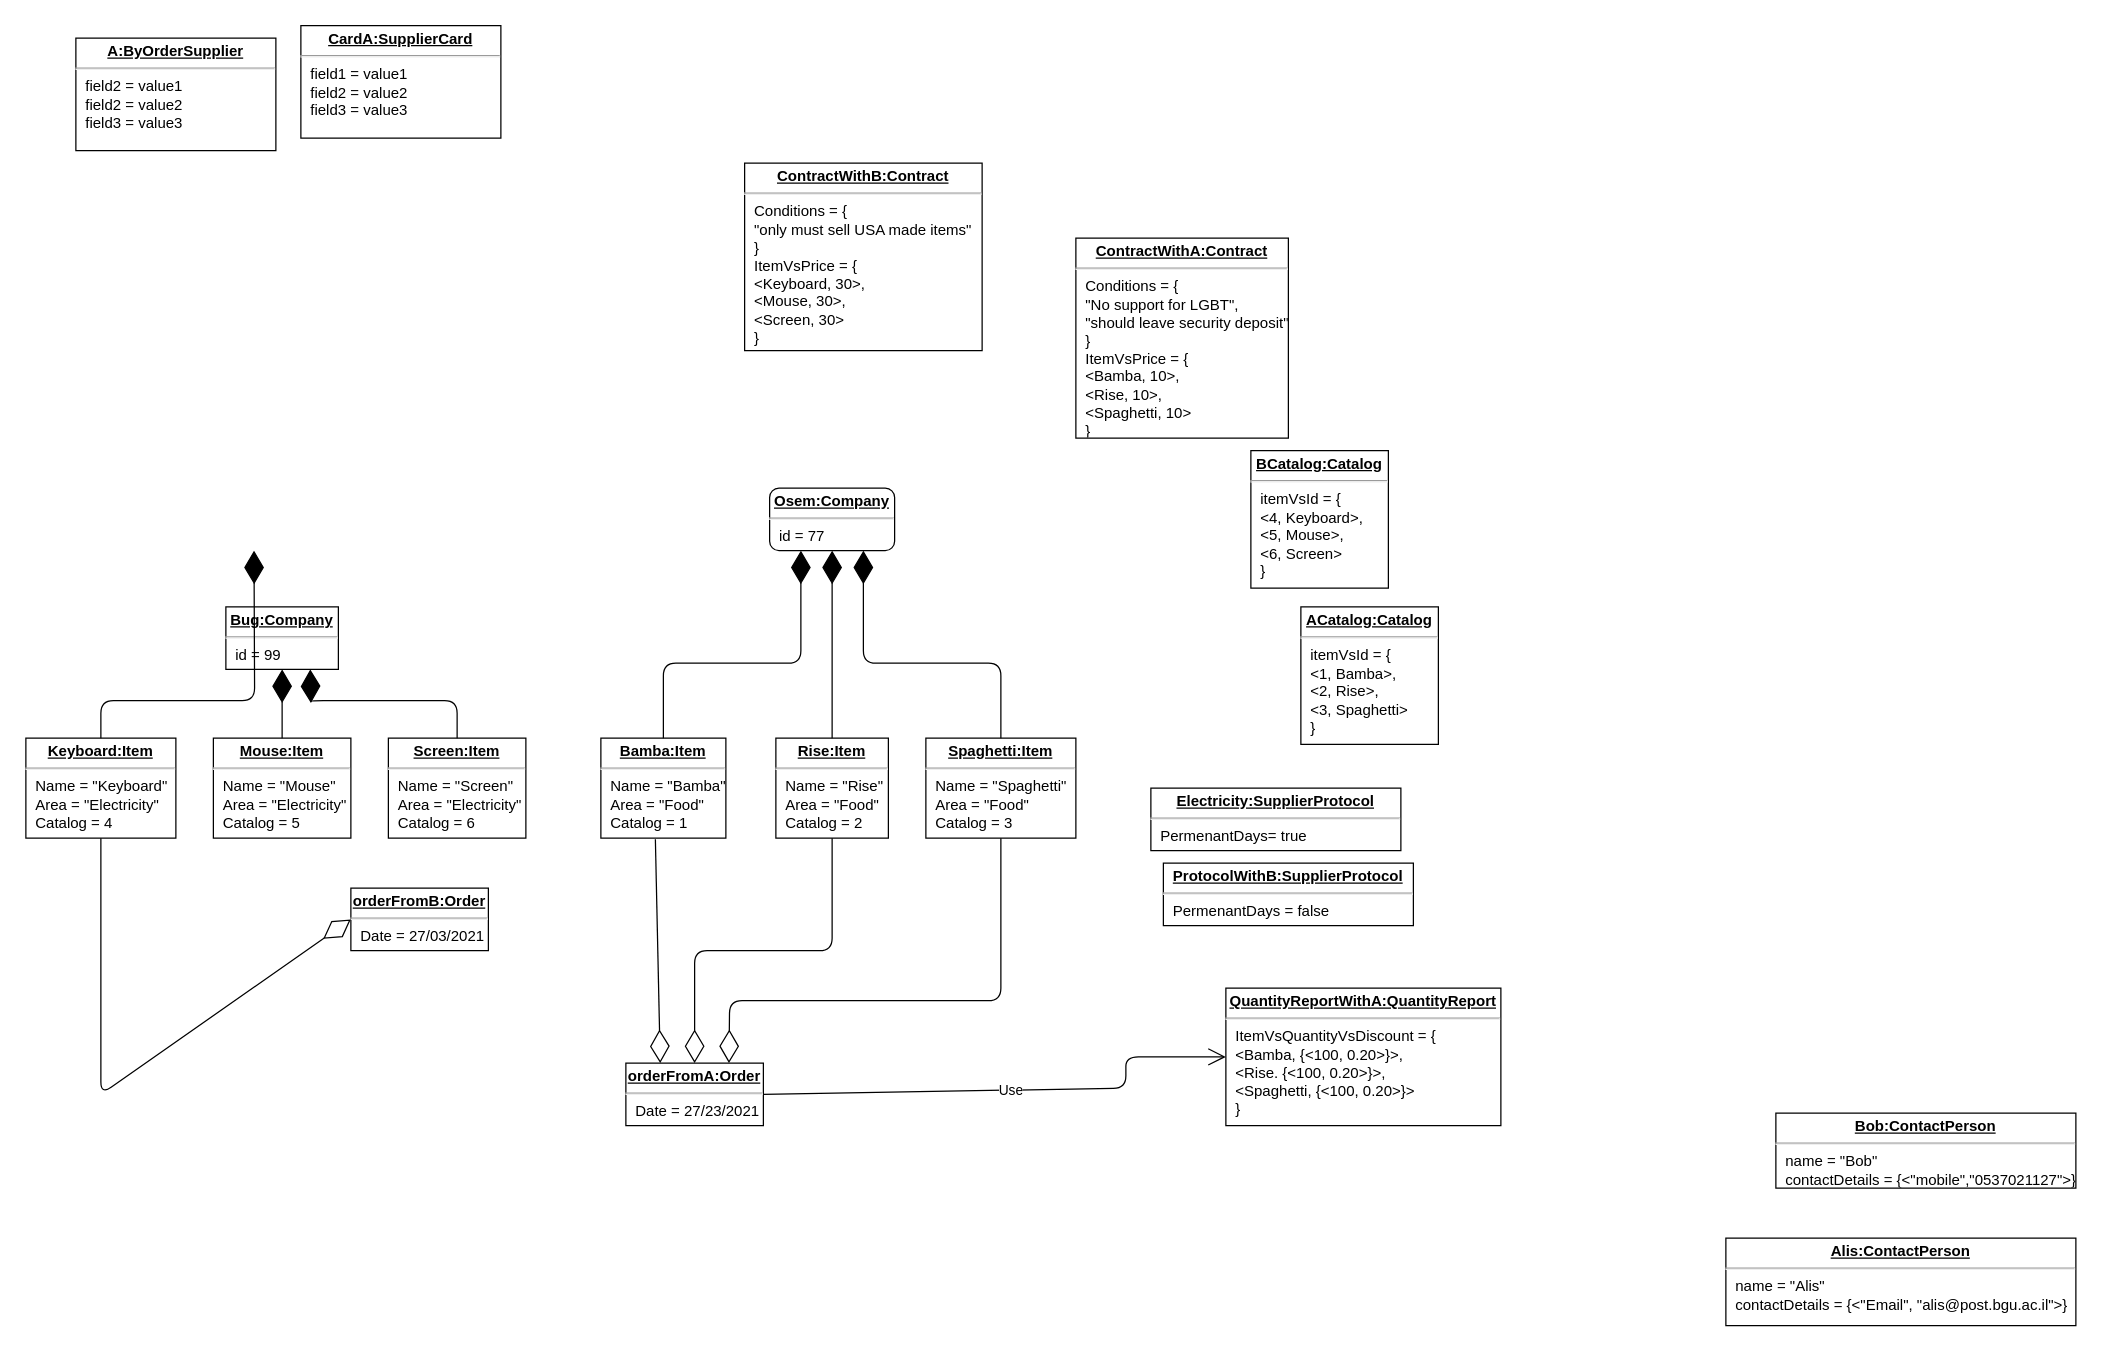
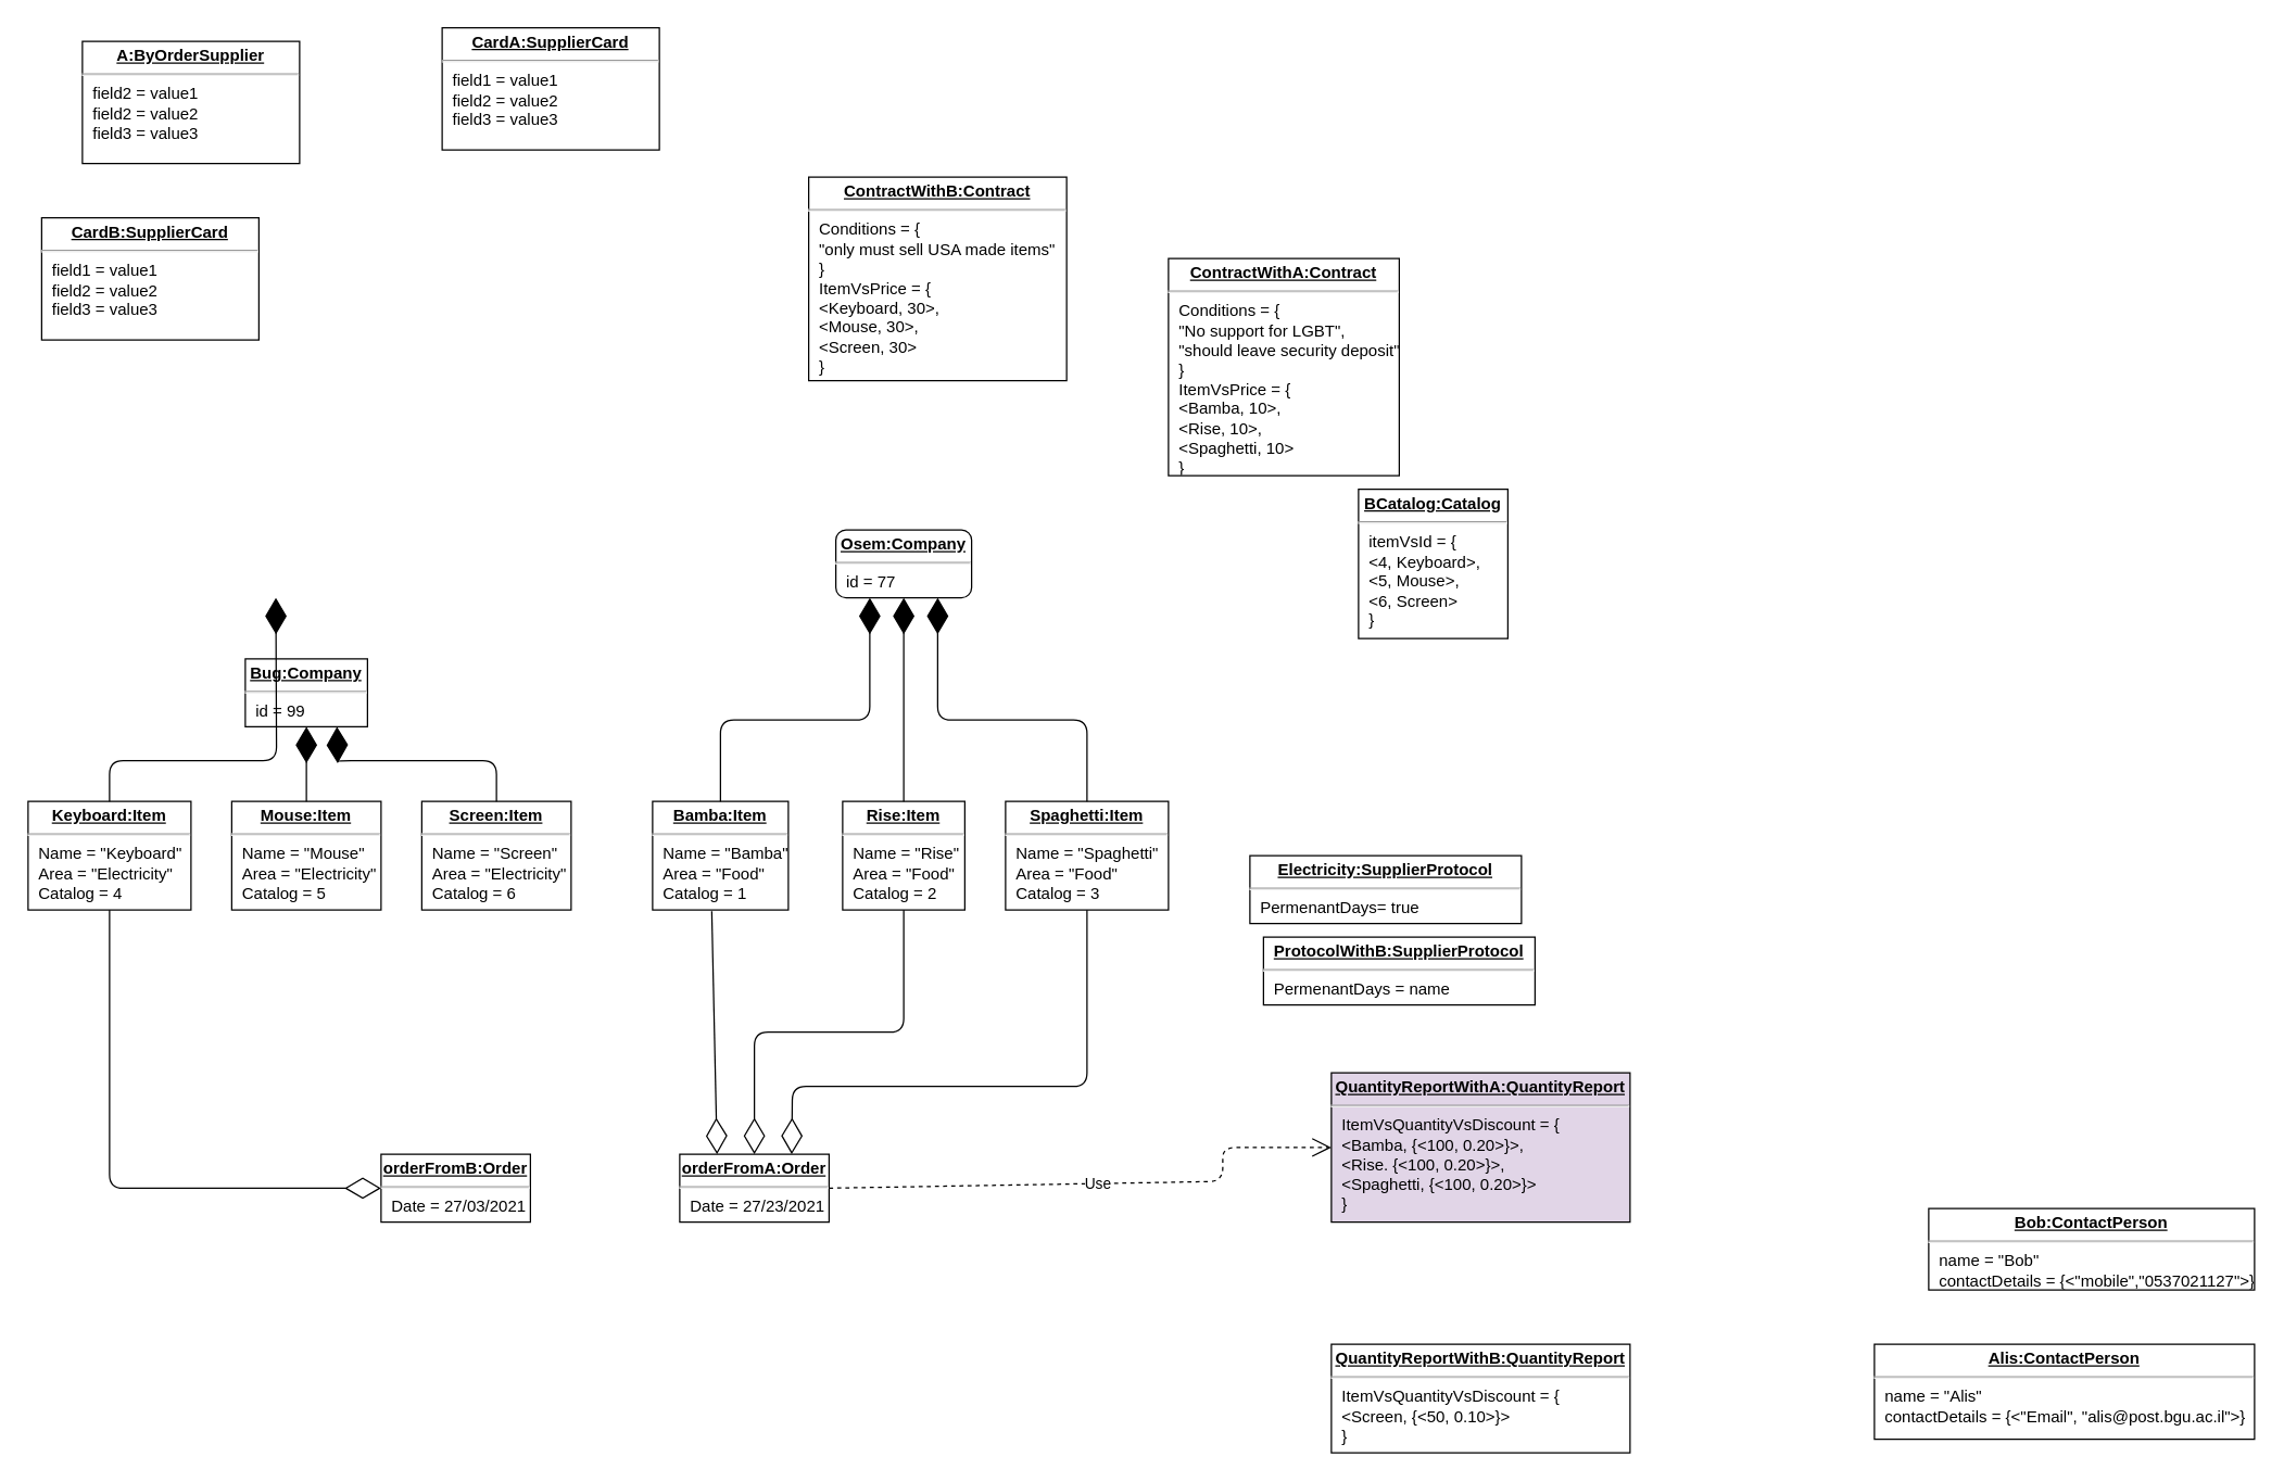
- <mxCell id="19" value="&lt;p style=&quot;margin: 0px ; margin-top: 4px ; text-align: center ; text-decoration: underline&quot;&gt;&lt;b&gt;CardA:SupplierCard&lt;/b&gt;&lt;/p&gt;&lt;hr&gt;&lt;p style=&quot;margin: 0px ; margin-left: 8px&quot;&gt;field1 = value1&lt;br&gt;field2 = value2&lt;br&gt;field3 = value3&lt;/p&gt;" style="verticalAlign=top;align=left;overflow=fill;fontSize=12;fontFamily=Helvetica;html=1;" vertex="1" parent="1"><mxGeometry x="240" y="20" width="160" height="90" as="geometry" /></mxCell>
+ <mxCell id="19" value="&lt;p style=&quot;margin: 0px ; margin-top: 4px ; text-align: center ; text-decoration: underline&quot;&gt;&lt;b&gt;CardA:SupplierCard&lt;/b&gt;&lt;/p&gt;&lt;hr&gt;&lt;p style=&quot;margin: 0px ; margin-left: 8px&quot;&gt;field1 = value1&lt;br&gt;field2 = value2&lt;br&gt;field3 = value3&lt;/p&gt;" style="verticalAlign=top;align=left;overflow=fill;fontSize=12;fontFamily=Helvetica;html=1;" vertex="1" parent="1"><mxGeometry x="325" y="20" width="160" height="90" as="geometry" /></mxCell>
+ <mxCell id="18" value="&lt;p style=&quot;margin: 0px ; margin-top: 4px ; text-align: center ; text-decoration: underline&quot;&gt;&lt;b&gt;CardB:SupplierCard&lt;/b&gt;&lt;/p&gt;&lt;hr&gt;&lt;p style=&quot;margin: 0px ; margin-left: 8px&quot;&gt;field1 = value1&lt;br&gt;field2 = value2&lt;br&gt;field3 = value3&lt;/p&gt;" style="verticalAlign=top;align=left;overflow=fill;fontSize=12;fontFamily=Helvetica;html=1;" vertex="1" parent="1"><mxGeometry x="30" y="160" width="160" height="90" as="geometry" /></mxCell>
- <mxCell id="13" value="&lt;p style=&quot;margin: 0px ; margin-top: 4px ; text-align: center ; text-decoration: underline&quot;&gt;&lt;b&gt;ACatalog:Catalog&lt;/b&gt;&lt;/p&gt;&lt;hr&gt;&lt;p style=&quot;margin: 0px ; margin-left: 8px&quot;&gt;itemVsId = {&lt;/p&gt;&lt;p style=&quot;margin: 0px ; margin-left: 8px&quot;&gt;&amp;lt;1, Bamba&amp;gt;,&lt;/p&gt;&lt;p style=&quot;margin: 0px ; margin-left: 8px&quot;&gt;&amp;lt;2, Rise&amp;gt;,&lt;/p&gt;&lt;p style=&quot;margin: 0px ; margin-left: 8px&quot;&gt;&amp;lt;3, Spaghetti&amp;gt;&lt;/p&gt;&lt;p style=&quot;margin: 0px ; margin-left: 8px&quot;&gt;}&lt;/p&gt;" style="verticalAlign=top;align=left;overflow=fill;fontSize=12;fontFamily=Helvetica;html=1;" vertex="1" parent="1"><mxGeometry x="1040" y="485" width="110" height="110" as="geometry" /></mxCell>
- <mxCell id="17" value="&lt;p style=&quot;margin: 0px ; margin-top: 4px ; text-align: center ; text-decoration: underline&quot;&gt;&lt;b&gt;ProtocolWithB:SupplierProtocol&lt;/b&gt;&lt;/p&gt;&lt;hr&gt;&lt;p style=&quot;margin: 0px ; margin-left: 8px&quot;&gt;PermenantDays = false&lt;br&gt;&lt;/p&gt;" style="verticalAlign=top;align=left;overflow=fill;fontSize=12;fontFamily=Helvetica;html=1;" vertex="1" parent="1"><mxGeometry x="930" y="690" width="200" height="50" as="geometry" /></mxCell>
+ <mxCell id="17" value="&lt;p style=&quot;margin: 0px ; margin-top: 4px ; text-align: center ; text-decoration: underline&quot;&gt;&lt;b&gt;ProtocolWithB:SupplierProtocol&lt;/b&gt;&lt;/p&gt;&lt;hr&gt;&lt;p style=&quot;margin: 0px ; margin-left: 8px&quot;&gt;PermenantDays = name&lt;br&gt;&lt;/p&gt;" style="verticalAlign=top;align=left;overflow=fill;fontSize=12;fontFamily=Helvetica;html=1;" vertex="1" parent="1"><mxGeometry x="930" y="690" width="200" height="50" as="geometry" /></mxCell>
- <mxCell id="21" value="&lt;p style=&quot;margin: 0px ; margin-top: 4px ; text-align: center ; text-decoration: underline&quot;&gt;&lt;b&gt;orderFromB:Order&lt;/b&gt;&lt;/p&gt;&lt;hr&gt;&lt;p style=&quot;margin: 0px ; margin-left: 8px&quot;&gt;Date = 27/03/2021&lt;/p&gt;" style="verticalAlign=top;align=left;overflow=fill;fontSize=12;fontFamily=Helvetica;html=1;" vertex="1" parent="1"><mxGeometry x="280" y="710" width="110" height="50" as="geometry" /></mxCell>
+ <mxCell id="21" value="&lt;p style=&quot;margin: 0px ; margin-top: 4px ; text-align: center ; text-decoration: underline&quot;&gt;&lt;b&gt;orderFromB:Order&lt;/b&gt;&lt;/p&gt;&lt;hr&gt;&lt;p style=&quot;margin: 0px ; margin-left: 8px&quot;&gt;Date = 27/03/2021&lt;/p&gt;" style="verticalAlign=top;align=left;overflow=fill;fontSize=12;fontFamily=Helvetica;html=1;" vertex="1" parent="1"><mxGeometry x="280" y="850" width="110" height="50" as="geometry" /></mxCell>
- <mxCell id="11" value="&lt;p style=&quot;margin: 0px ; margin-top: 4px ; text-align: center ; text-decoration: underline&quot;&gt;&lt;b&gt;QuantityReportWithA:QuantityReport&lt;/b&gt;&lt;/p&gt;&lt;hr&gt;&lt;p style=&quot;margin: 0px ; margin-left: 8px&quot;&gt;ItemVsQuantityVsDiscount = {&amp;nbsp;&lt;/p&gt;&lt;p style=&quot;margin: 0px ; margin-left: 8px&quot;&gt;&amp;lt;Bamba, {&amp;lt;100, 0.20&amp;gt;}&amp;gt;,&amp;nbsp;&lt;/p&gt;&lt;p style=&quot;margin: 0px ; margin-left: 8px&quot;&gt;&amp;lt;Rise. {&amp;lt;100, 0.20&amp;gt;}&amp;gt;,&lt;/p&gt;&lt;p style=&quot;margin: 0px ; margin-left: 8px&quot;&gt;&amp;lt;Spaghetti, {&amp;lt;100, 0.20&amp;gt;}&amp;gt;&lt;/p&gt;&lt;p style=&quot;margin: 0px ; margin-left: 8px&quot;&gt;}&lt;/p&gt;" style="verticalAlign=top;align=left;overflow=fill;fontSize=12;fontFamily=Helvetica;html=1;" vertex="1" parent="1"><mxGeometry x="980" y="790" width="220" height="110" as="geometry" /></mxCell>
+ <mxCell id="11" value="&lt;p style=&quot;margin: 0px ; margin-top: 4px ; text-align: center ; text-decoration: underline&quot;&gt;&lt;b&gt;QuantityReportWithA:QuantityReport&lt;/b&gt;&lt;/p&gt;&lt;hr&gt;&lt;p style=&quot;margin: 0px ; margin-left: 8px&quot;&gt;ItemVsQuantityVsDiscount = {&amp;nbsp;&lt;/p&gt;&lt;p style=&quot;margin: 0px ; margin-left: 8px&quot;&gt;&amp;lt;Bamba, {&amp;lt;100, 0.20&amp;gt;}&amp;gt;,&amp;nbsp;&lt;/p&gt;&lt;p style=&quot;margin: 0px ; margin-left: 8px&quot;&gt;&amp;lt;Rise. {&amp;lt;100, 0.20&amp;gt;}&amp;gt;,&lt;/p&gt;&lt;p style=&quot;margin: 0px ; margin-left: 8px&quot;&gt;&amp;lt;Spaghetti, {&amp;lt;100, 0.20&amp;gt;}&amp;gt;&lt;/p&gt;&lt;p style=&quot;margin: 0px ; margin-left: 8px&quot;&gt;}&lt;/p&gt;" style="verticalAlign=top;align=left;overflow=fill;fontSize=12;fontFamily=Helvetica;html=1;fillColor=#e1d5e7;" vertex="1" parent="1"><mxGeometry x="980" y="790" width="220" height="110" as="geometry" /></mxCell>
- <mxCell id="37" value="Use" style="endArrow=open;endSize=12;dashed=0;html=1;exitX=1;exitY=0.5;exitDx=0;exitDy=0;entryX=0;entryY=0.5;entryDx=0;entryDy=0;" edge="1" parent="1" source="20" target="11"><mxGeometry width="160" relative="1" as="geometry"><mxPoint x="440" y="790" as="sourcePoint" /><mxPoint x="600" y="790" as="targetPoint" /><Array as="points"><mxPoint x="900" y="870" /><mxPoint x="900" y="845" /></Array></mxGeometry></mxCell>
+ <mxCell id="37" value="Use" style="endArrow=open;endSize=12;dashed=1;html=1;exitX=1;exitY=0.5;exitDx=0;exitDy=0;entryX=0;entryY=0.5;entryDx=0;entryDy=0;" edge="1" parent="1" source="20" target="11"><mxGeometry width="160" relative="1" as="geometry"><mxPoint x="440" y="790" as="sourcePoint" /><mxPoint x="600" y="790" as="targetPoint" /><Array as="points"><mxPoint x="900" y="870" /><mxPoint x="900" y="845" /></Array></mxGeometry></mxCell>
+ <mxCell id="10" value="&lt;p style=&quot;margin: 0px ; margin-top: 4px ; text-align: center ; text-decoration: underline&quot;&gt;&lt;b&gt;QuantityReportWithB:QuantityReport&lt;/b&gt;&lt;/p&gt;&lt;hr&gt;&lt;p style=&quot;margin: 0px 0px 0px 8px&quot;&gt;ItemVsQuantityVsDiscount = {&amp;nbsp;&lt;/p&gt;&lt;p style=&quot;margin: 0px 0px 0px 8px&quot;&gt;&lt;span&gt;&amp;lt;Screen, {&amp;lt;50, 0.10&amp;gt;}&amp;gt;&lt;/span&gt;&lt;/p&gt;&lt;p style=&quot;margin: 0px 0px 0px 8px&quot;&gt;}&lt;/p&gt;" style="verticalAlign=top;align=left;overflow=fill;fontSize=12;fontFamily=Helvetica;html=1;" vertex="1" parent="1"><mxGeometry x="980" y="990" width="220" height="80" as="geometry" /></mxCell>
